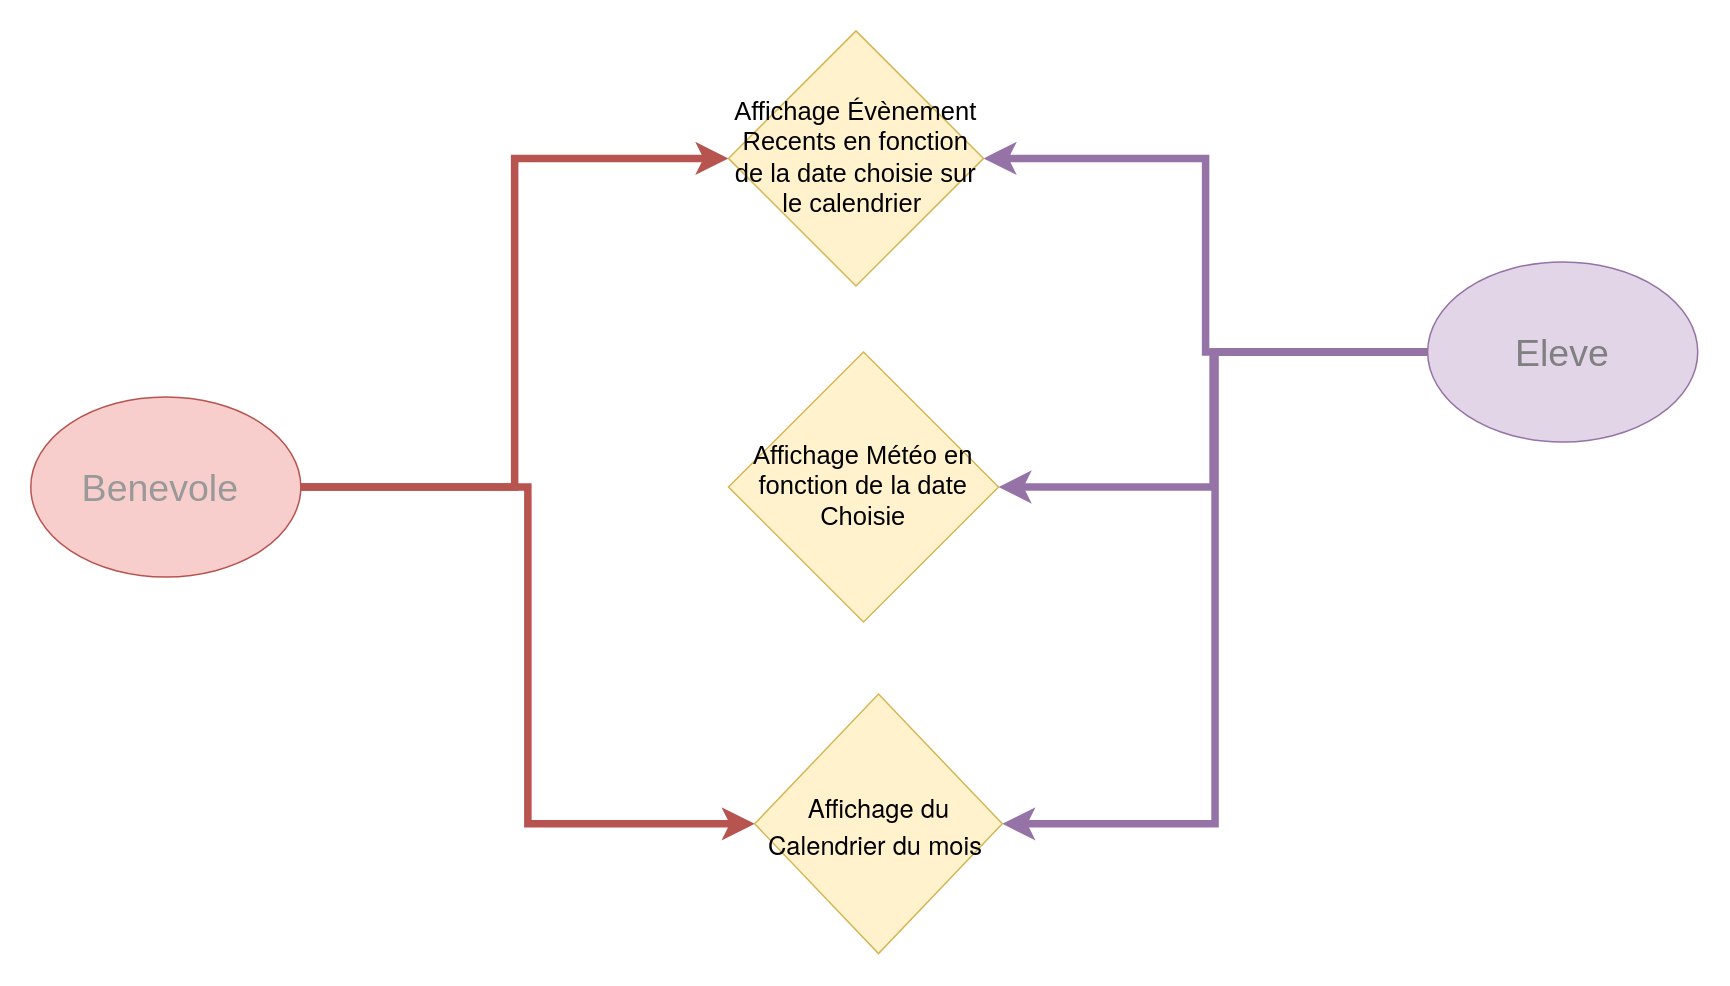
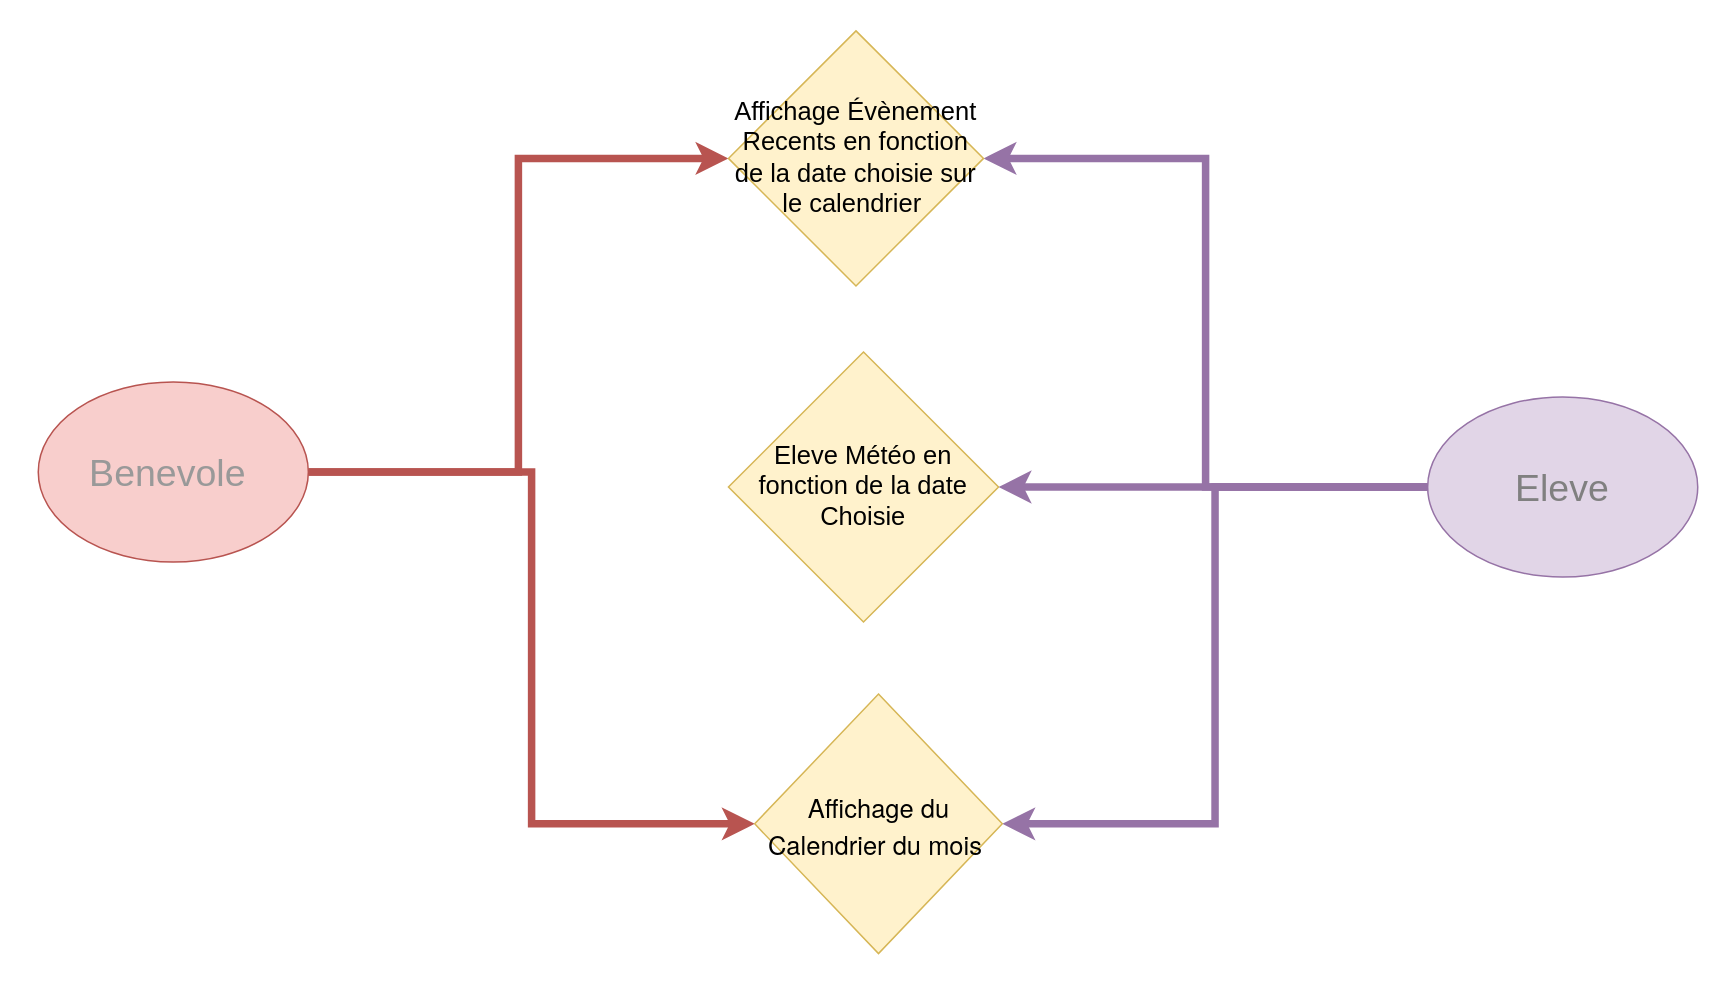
- <mxCell id="8" value="&lt;font style=&quot;font-size: 25px&quot; color=&quot;#808080&quot;&gt;Eleve&lt;/font&gt;" style="ellipse;whiteSpace=wrap;html=1;fillColor=#e1d5e7;strokeColor=#9673a6;" vertex="1" parent="1"><mxGeometry x="951" y="174" width="180" height="120" as="geometry" /></mxCell>
+ <mxCell id="8" value="&lt;font style=&quot;font-size: 25px&quot; color=&quot;#808080&quot;&gt;Eleve&lt;/font&gt;" style="ellipse;whiteSpace=wrap;html=1;fillColor=#e1d5e7;strokeColor=#9673a6;" vertex="1" parent="1"><mxGeometry x="951" y="264" width="180" height="120" as="geometry" /></mxCell>
- <mxCell id="4" value="&lt;font style=&quot;font-size: 25px&quot; color=&quot;#999999&quot;&gt;Benevole&amp;nbsp;&lt;/font&gt;" style="ellipse;whiteSpace=wrap;html=1;fillColor=#f8cecc;strokeColor=#b85450;" vertex="1" parent="1"><mxGeometry x="20" y="264" width="180" height="120" as="geometry" /></mxCell>
+ <mxCell id="4" value="&lt;font style=&quot;font-size: 25px&quot; color=&quot;#999999&quot;&gt;Benevole&amp;nbsp;&lt;/font&gt;" style="ellipse;whiteSpace=wrap;html=1;fillColor=#f8cecc;strokeColor=#b85450;" vertex="1" parent="1"><mxGeometry x="25" y="254" width="180" height="120" as="geometry" /></mxCell>
- <mxCell id="10" value="&lt;font style=&quot;font-size: 17px&quot;&gt;Affichage Météo en fonction de la date Choisie&lt;br&gt;&lt;/font&gt;" style="rhombus;whiteSpace=wrap;html=1;fillColor=#fff2cc;strokeColor=#d6b656;" vertex="1" parent="1"><mxGeometry x="485" y="234" width="180" height="180" as="geometry" /></mxCell>
+ <mxCell id="10" value="&lt;font style=&quot;font-size: 17px&quot;&gt;Eleve Météo en fonction de la date Choisie&lt;br&gt;&lt;/font&gt;" style="rhombus;whiteSpace=wrap;html=1;fillColor=#fff2cc;strokeColor=#d6b656;" vertex="1" parent="1"><mxGeometry x="485" y="234" width="180" height="180" as="geometry" /></mxCell>
